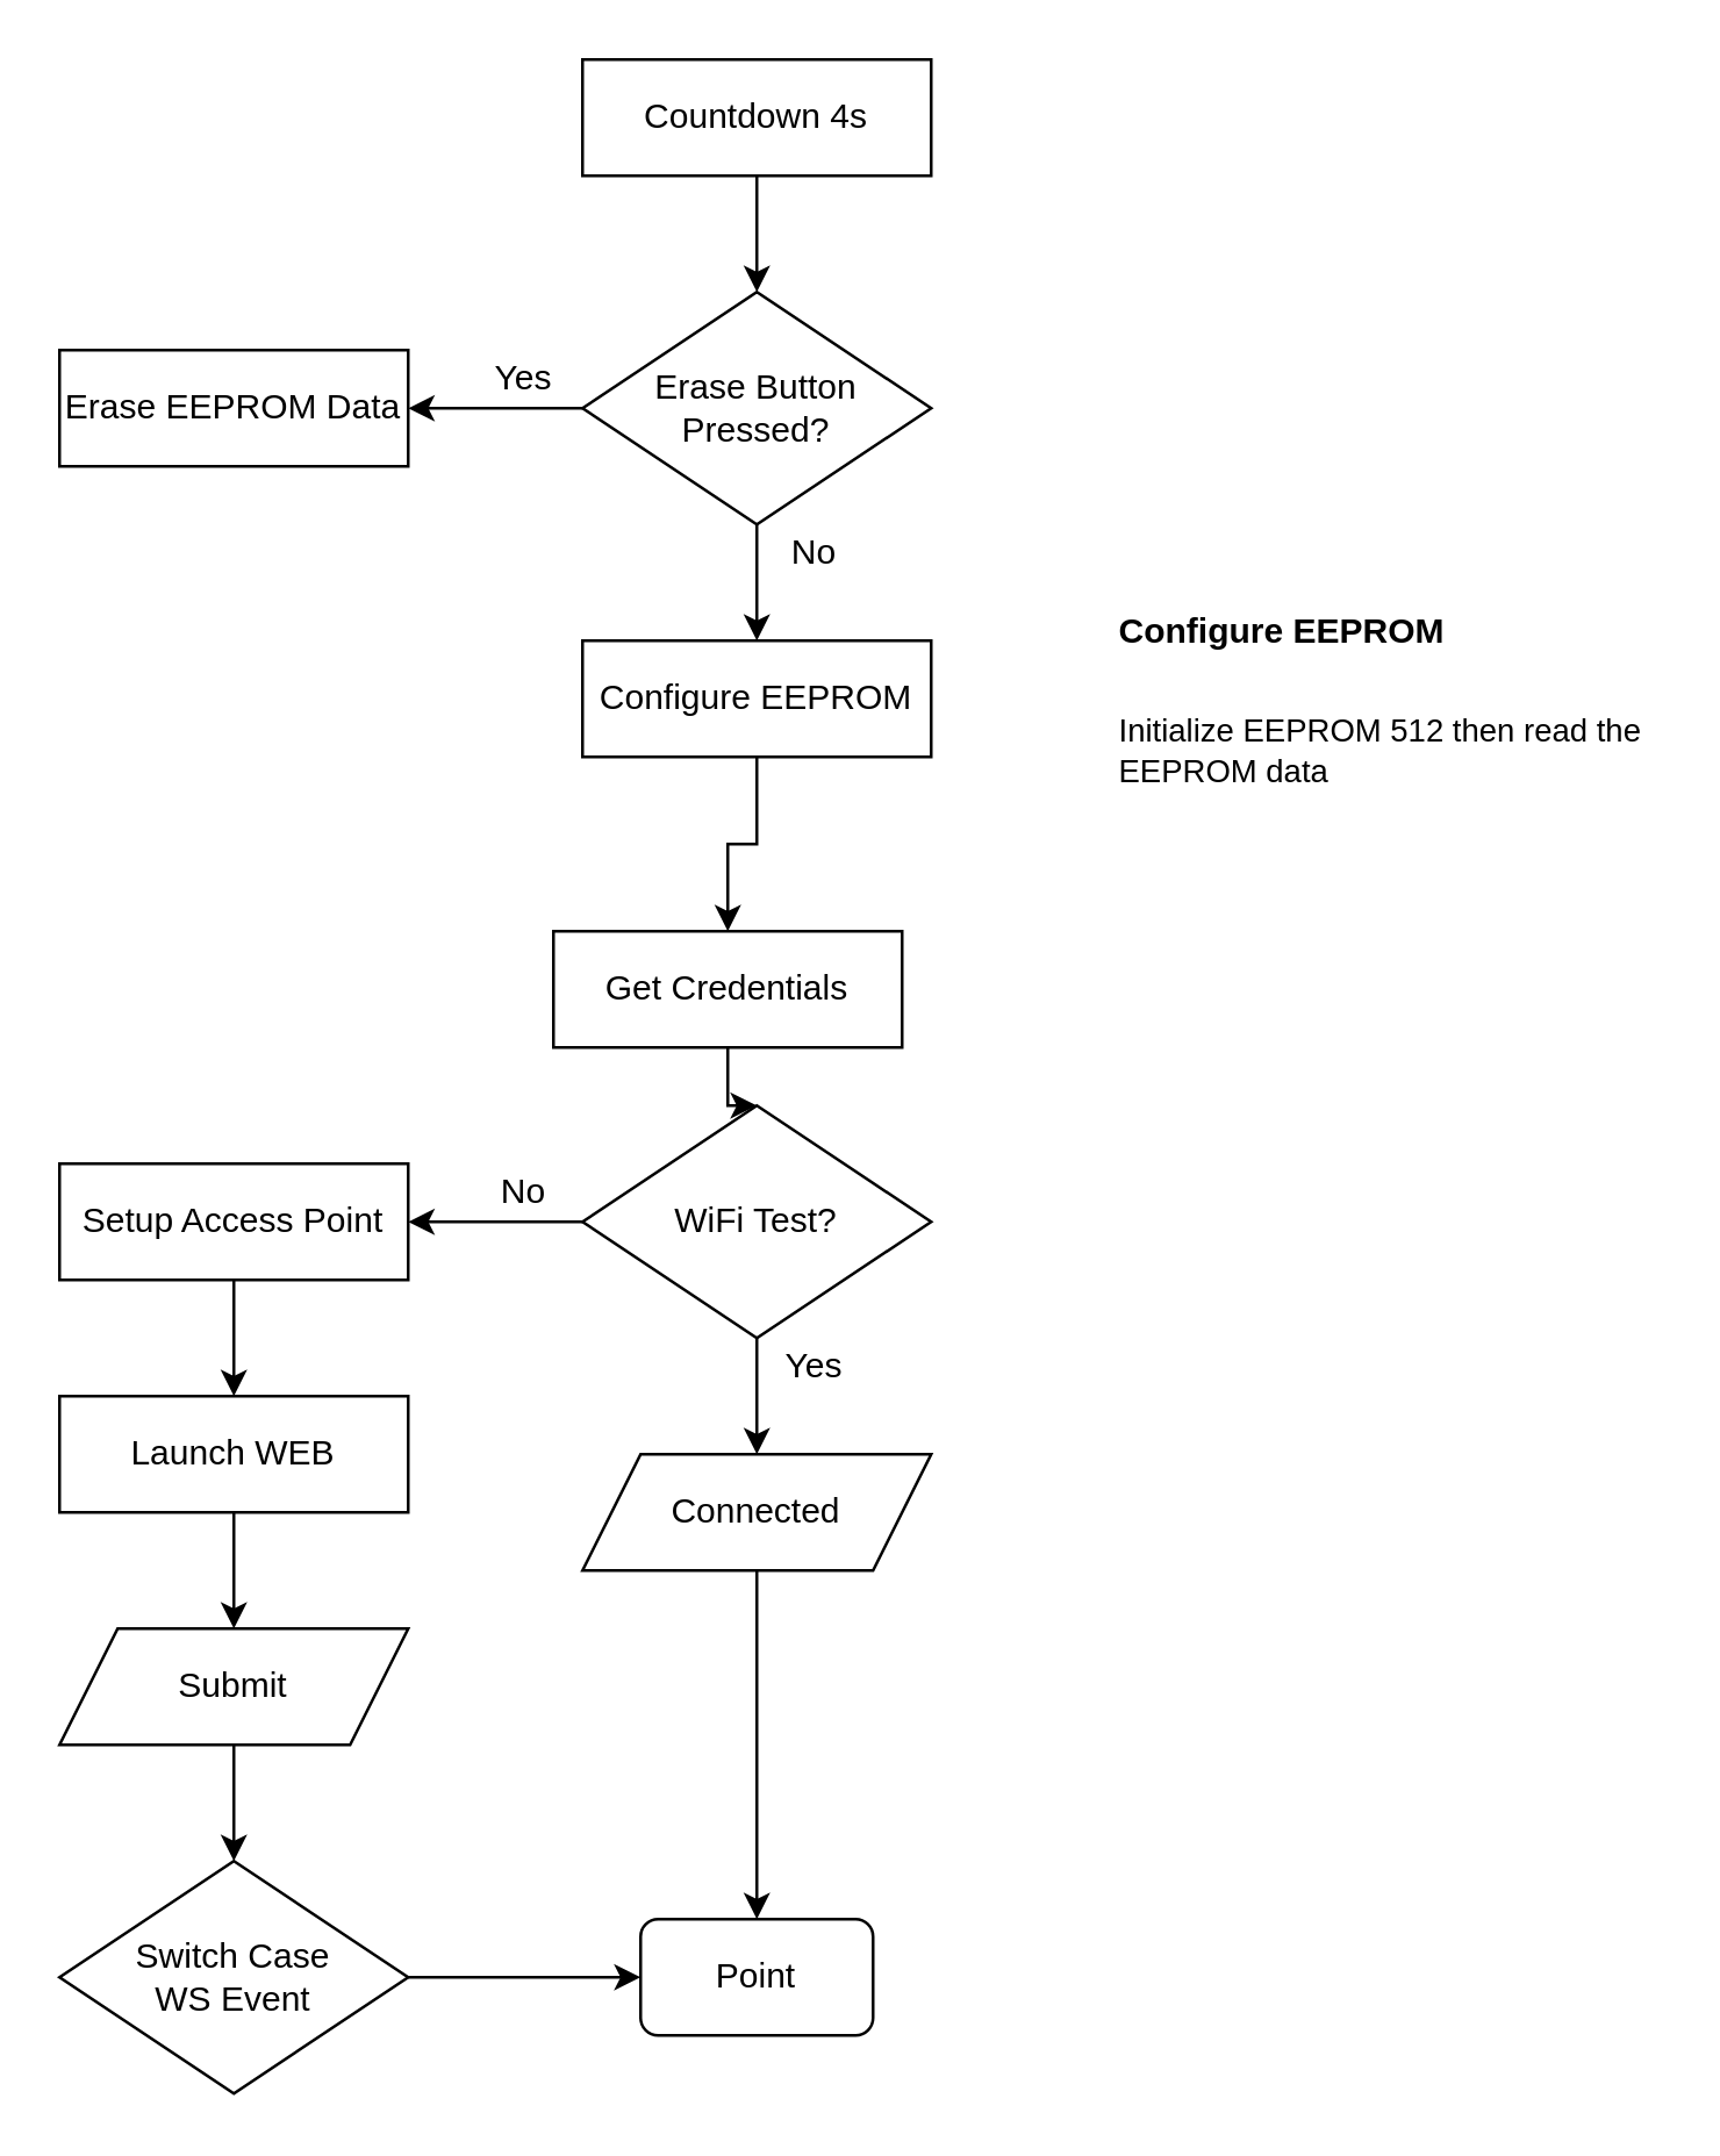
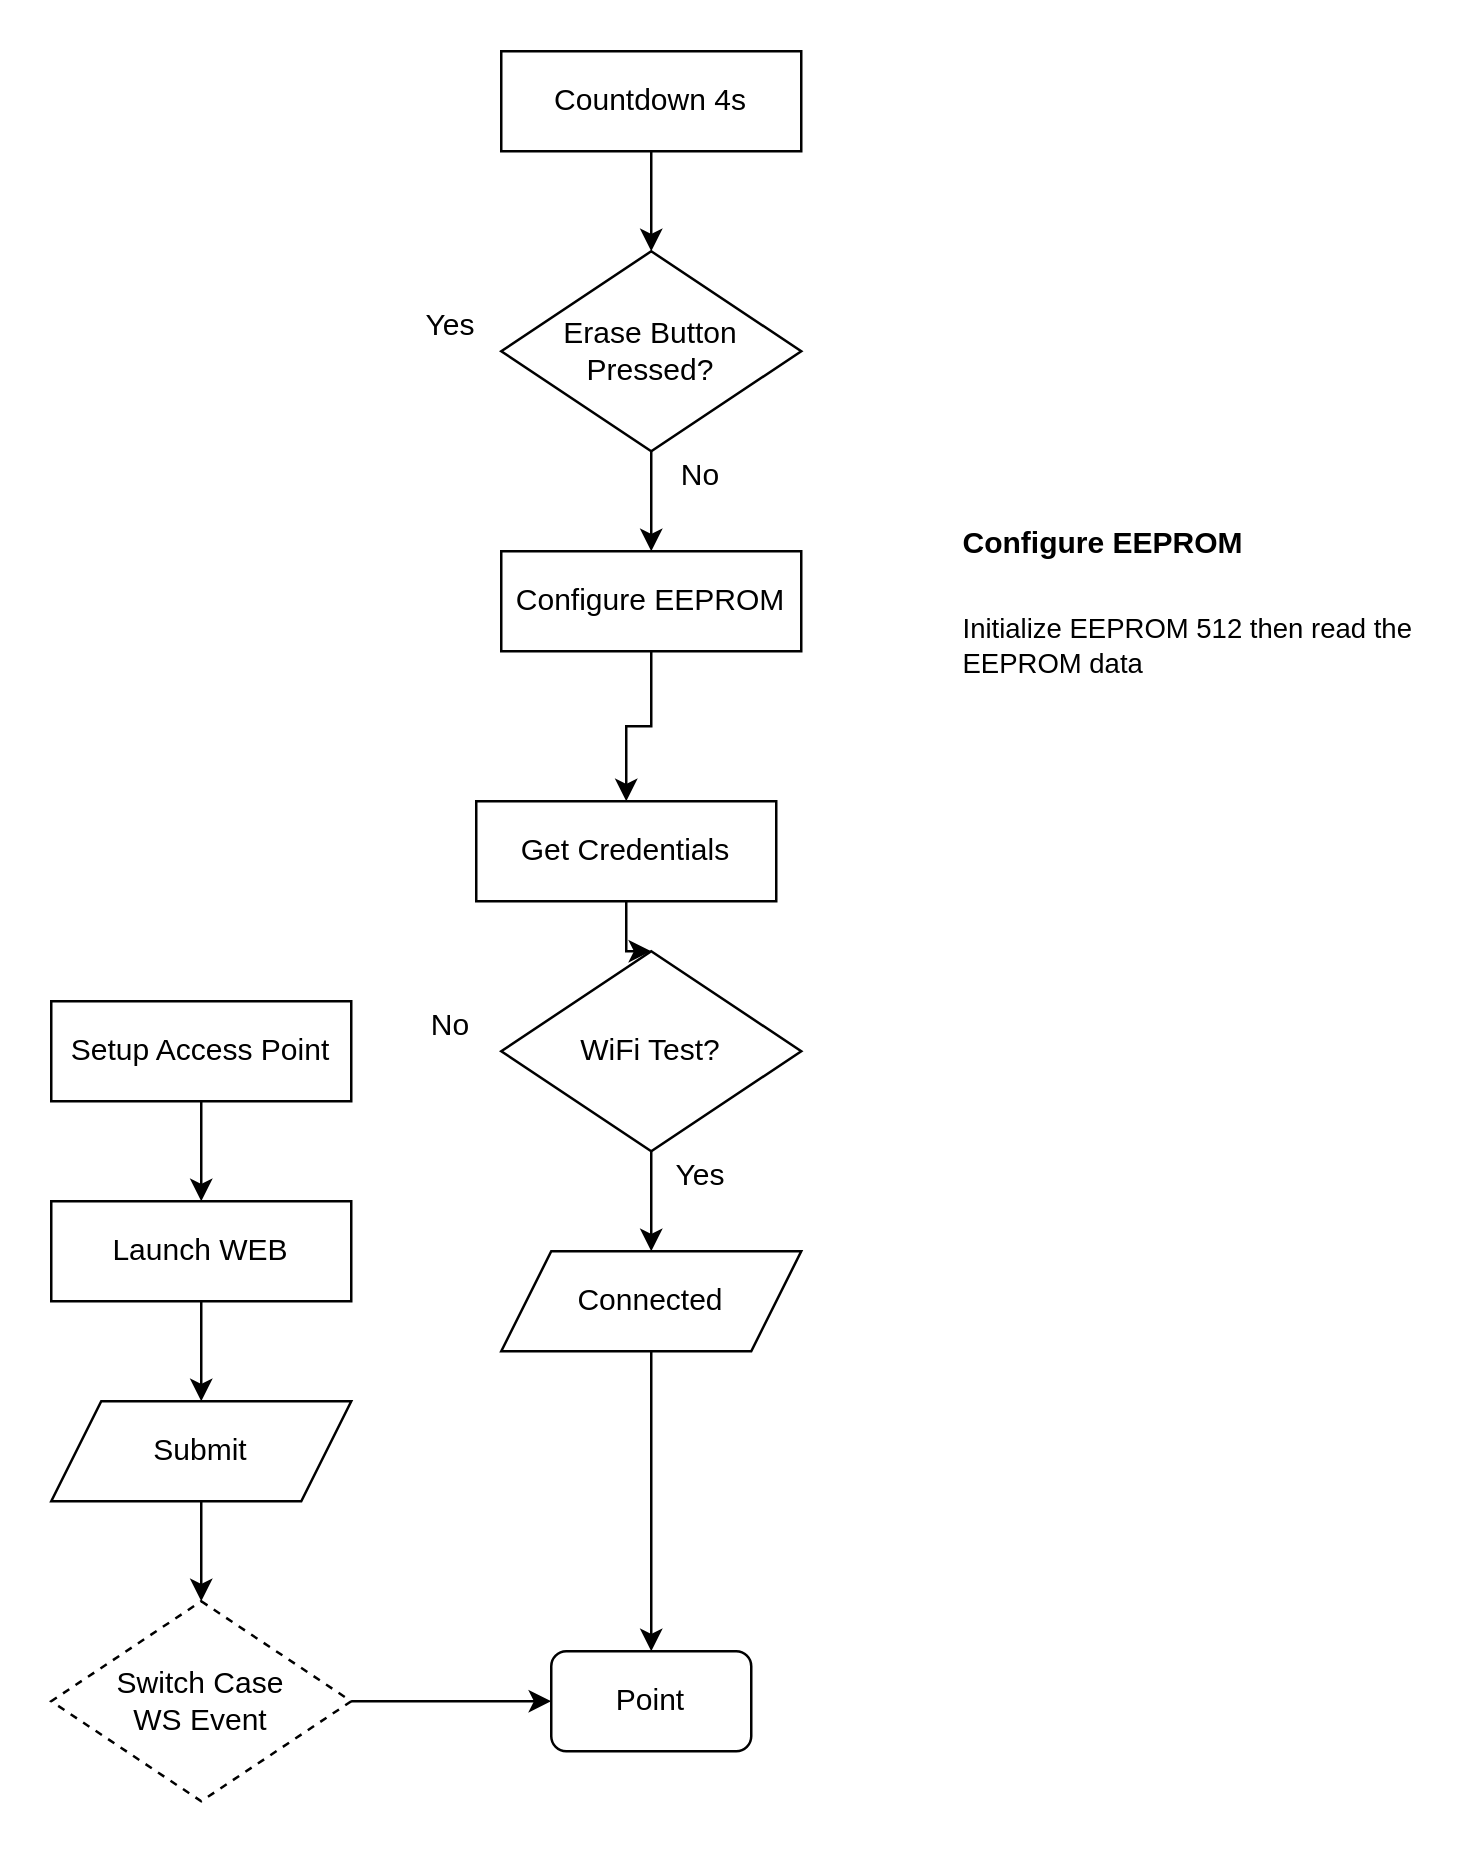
- <mxCell id="9" value="Erase EEPROM Data" style="rounded=0;whiteSpace=wrap;html=1;" vertex="1" parent="1"><mxGeometry x="20" y="120" width="120" height="40" as="geometry" /></mxCell>
- <mxCell id="5" value="" style="edgeStyle=orthogonalEdgeStyle;rounded=0;orthogonalLoop=1;jettySize=auto;html=1;" edge="1" parent="1" source="6" target="9"><mxGeometry relative="1" as="geometry" /></mxCell>
- <mxCell id="14" value="" style="edgeStyle=orthogonalEdgeStyle;rounded=0;orthogonalLoop=1;jettySize=auto;html=1;" edge="1" parent="1" source="16" target="18"><mxGeometry relative="1" as="geometry" /></mxCell>
- <mxCell id="29" value="Switch Case &lt;br&gt;WS Event" style="rhombus;whiteSpace=wrap;html=1;" vertex="1" parent="1"><mxGeometry x="20" y="640" width="120" height="80" as="geometry" /></mxCell>
+ <mxCell id="29" value="Switch Case &lt;br&gt;WS Event" style="rhombus;whiteSpace=wrap;html=1;dashed=1;" vertex="1" parent="1"><mxGeometry x="20" y="640" width="120" height="80" as="geometry" /></mxCell>
